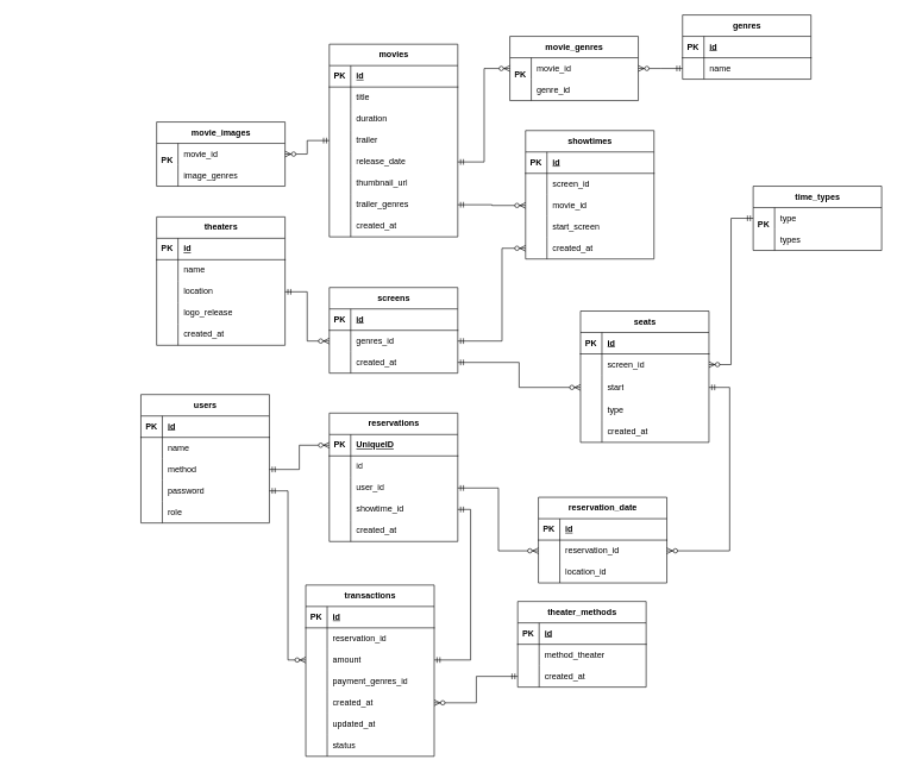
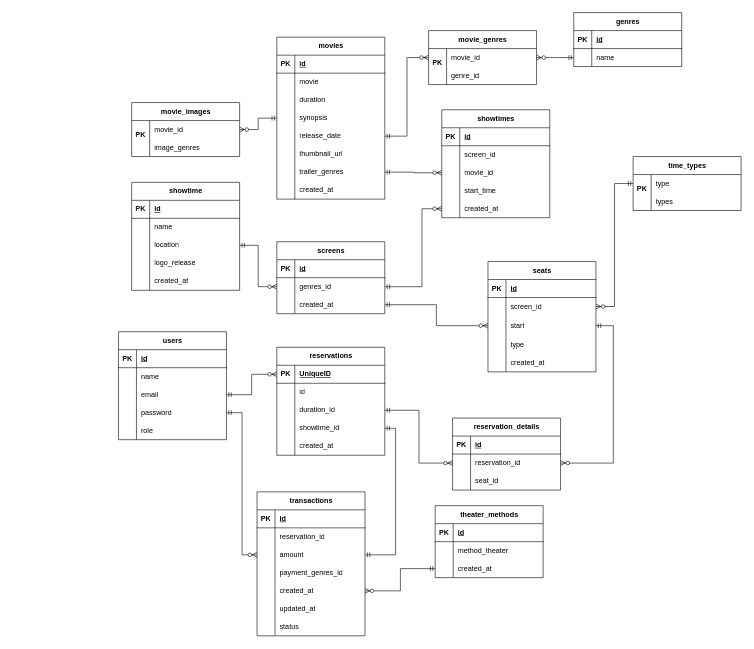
- <mxCell id="8" value="title" style="shape=partialRectangle;connectable=0;fillColor=none;top=0;left=0;bottom=0;right=0;align=left;spacingLeft=6;overflow=hidden;whiteSpace=wrap;html=1;" vertex="1" parent="6"><mxGeometry x="30" width="150" height="30" as="geometry"><mxRectangle width="150" height="30" as="alternateBounds" /></mxGeometry></mxCell>
+ <mxCell id="8" value="movie" style="shape=partialRectangle;connectable=0;fillColor=none;top=0;left=0;bottom=0;right=0;align=left;spacingLeft=6;overflow=hidden;whiteSpace=wrap;html=1;" vertex="1" parent="6"><mxGeometry x="30" width="150" height="30" as="geometry"><mxRectangle width="150" height="30" as="alternateBounds" /></mxGeometry></mxCell>
- <mxCell id="14" value="trailer" style="shape=partialRectangle;connectable=0;fillColor=none;top=0;left=0;bottom=0;right=0;align=left;spacingLeft=6;overflow=hidden;whiteSpace=wrap;html=1;" vertex="1" parent="12"><mxGeometry x="30" width="150" height="30" as="geometry"><mxRectangle width="150" height="30" as="alternateBounds" /></mxGeometry></mxCell>
+ <mxCell id="14" value="synopsis" style="shape=partialRectangle;connectable=0;fillColor=none;top=0;left=0;bottom=0;right=0;align=left;spacingLeft=6;overflow=hidden;whiteSpace=wrap;html=1;" vertex="1" parent="12"><mxGeometry x="30" width="150" height="30" as="geometry"><mxRectangle width="150" height="30" as="alternateBounds" /></mxGeometry></mxCell>
- <mxCell id="41" value="theaters" style="shape=table;startSize=30;container=1;collapsible=1;childLayout=tableLayout;fixedRows=1;rowLines=0;fontStyle=1;align=center;resizeLast=1;html=1;" vertex="1" parent="1"><mxGeometry x="219" y="303" width="180" height="180" as="geometry" /></mxCell>
+ <mxCell id="41" value="showtime" style="shape=table;startSize=30;container=1;collapsible=1;childLayout=tableLayout;fixedRows=1;rowLines=0;fontStyle=1;align=center;resizeLast=1;html=1;" vertex="1" parent="1"><mxGeometry x="219" y="303" width="180" height="180" as="geometry" /></mxCell>
- <mxCell id="79" value="start_screen" style="shape=partialRectangle;connectable=0;fillColor=none;top=0;left=0;bottom=0;right=0;align=left;spacingLeft=6;overflow=hidden;whiteSpace=wrap;html=1;" vertex="1" parent="77"><mxGeometry x="30" width="150" height="30" as="geometry"><mxRectangle width="150" height="30" as="alternateBounds" /></mxGeometry></mxCell>
+ <mxCell id="79" value="start_time" style="shape=partialRectangle;connectable=0;fillColor=none;top=0;left=0;bottom=0;right=0;align=left;spacingLeft=6;overflow=hidden;whiteSpace=wrap;html=1;" vertex="1" parent="77"><mxGeometry x="30" width="150" height="30" as="geometry"><mxRectangle width="150" height="30" as="alternateBounds" /></mxGeometry></mxCell>
- <mxCell id="108" value="method" style="shape=partialRectangle;connectable=0;fillColor=none;top=0;left=0;bottom=0;right=0;align=left;spacingLeft=6;overflow=hidden;whiteSpace=wrap;html=1;" vertex="1" parent="106"><mxGeometry x="30" width="150" height="30" as="geometry"><mxRectangle width="150" height="30" as="alternateBounds" /></mxGeometry></mxCell>
+ <mxCell id="108" value="email" style="shape=partialRectangle;connectable=0;fillColor=none;top=0;left=0;bottom=0;right=0;align=left;spacingLeft=6;overflow=hidden;whiteSpace=wrap;html=1;" vertex="1" parent="106"><mxGeometry x="30" width="150" height="30" as="geometry"><mxRectangle width="150" height="30" as="alternateBounds" /></mxGeometry></mxCell>
- <mxCell id="124" value="user_id" style="shape=partialRectangle;connectable=0;fillColor=none;top=0;left=0;bottom=0;right=0;align=left;spacingLeft=6;overflow=hidden;whiteSpace=wrap;html=1;" vertex="1" parent="122"><mxGeometry x="30" width="150" height="30" as="geometry"><mxRectangle width="150" height="30" as="alternateBounds" /></mxGeometry></mxCell>
+ <mxCell id="124" value="duration_id" style="shape=partialRectangle;connectable=0;fillColor=none;top=0;left=0;bottom=0;right=0;align=left;spacingLeft=6;overflow=hidden;whiteSpace=wrap;html=1;" vertex="1" parent="122"><mxGeometry x="30" width="150" height="30" as="geometry"><mxRectangle width="150" height="30" as="alternateBounds" /></mxGeometry></mxCell>
- <mxCell id="186" value="reservation_date" style="shape=table;startSize=30;container=1;collapsible=1;childLayout=tableLayout;fixedRows=1;rowLines=0;fontStyle=1;align=center;resizeLast=1;html=1;" vertex="1" parent="1"><mxGeometry x="754" y="696" width="180" height="120" as="geometry" /></mxCell>
+ <mxCell id="186" value="reservation_details" style="shape=table;startSize=30;container=1;collapsible=1;childLayout=tableLayout;fixedRows=1;rowLines=0;fontStyle=1;align=center;resizeLast=1;html=1;" vertex="1" parent="1"><mxGeometry x="754" y="696" width="180" height="120" as="geometry" /></mxCell>
- <mxCell id="195" value="location_id" style="shape=partialRectangle;connectable=0;fillColor=none;top=0;left=0;bottom=0;right=0;align=left;spacingLeft=6;overflow=hidden;whiteSpace=wrap;html=1;" vertex="1" parent="193"><mxGeometry x="30" width="150" height="30" as="geometry"><mxRectangle width="150" height="30" as="alternateBounds" /></mxGeometry></mxCell>
+ <mxCell id="195" value="seat_id" style="shape=partialRectangle;connectable=0;fillColor=none;top=0;left=0;bottom=0;right=0;align=left;spacingLeft=6;overflow=hidden;whiteSpace=wrap;html=1;" vertex="1" parent="193"><mxGeometry x="30" width="150" height="30" as="geometry"><mxRectangle width="150" height="30" as="alternateBounds" /></mxGeometry></mxCell>
